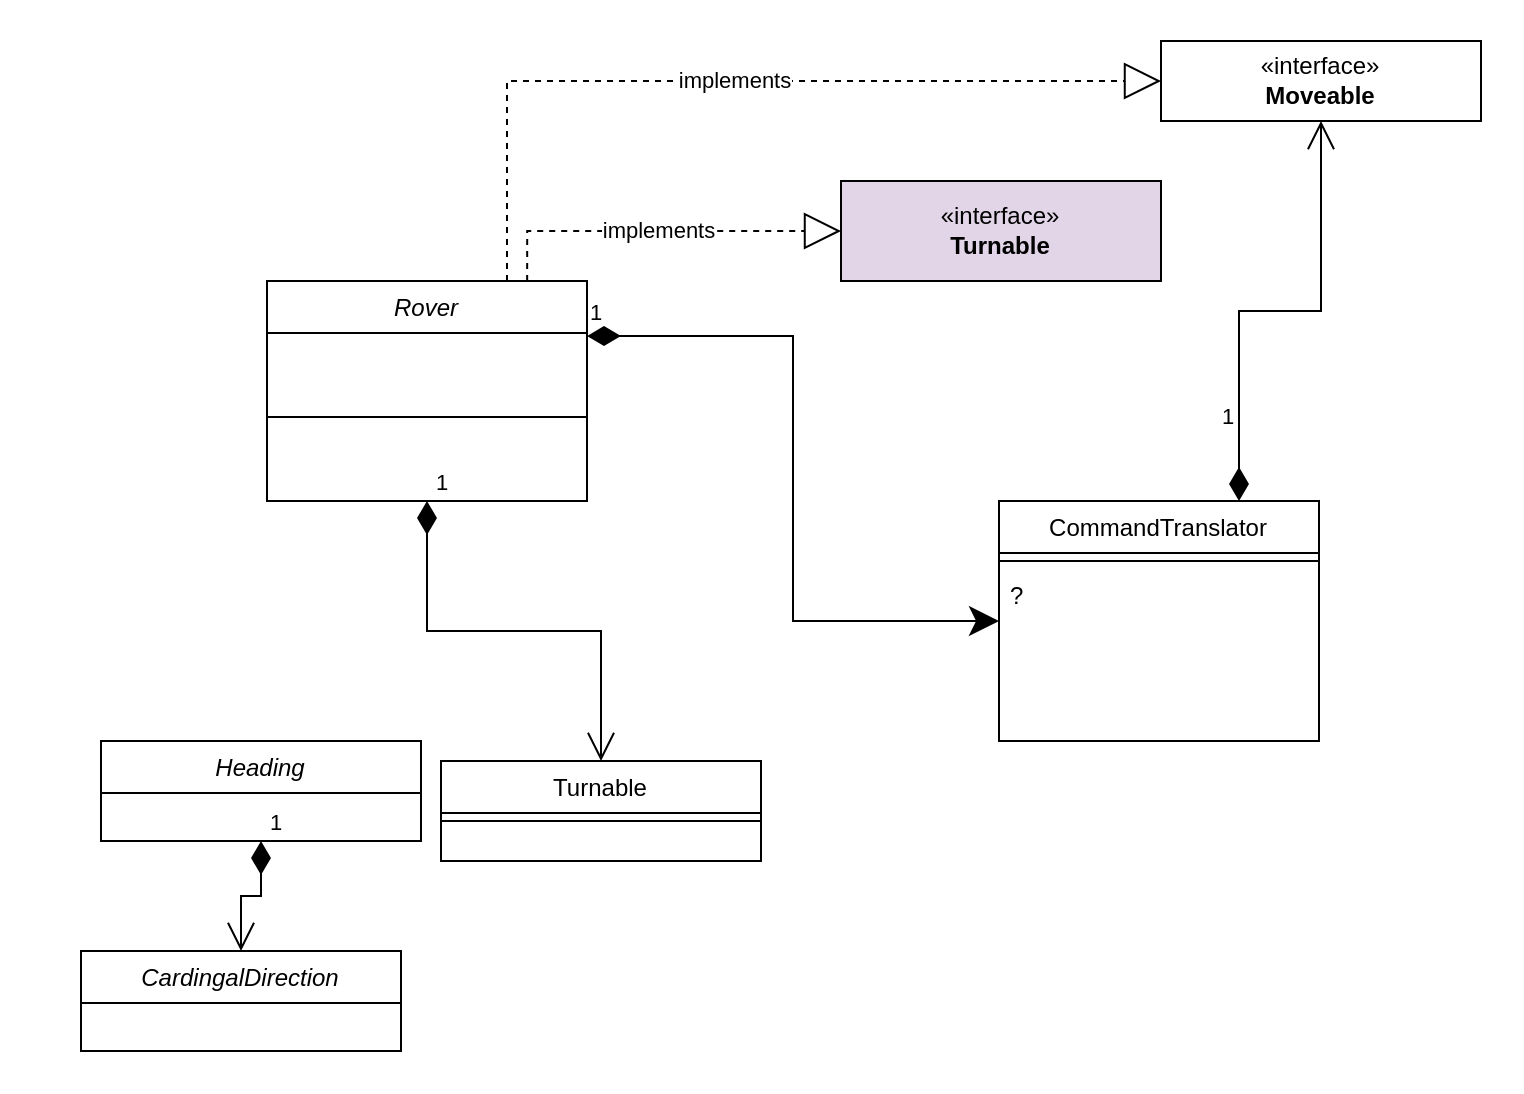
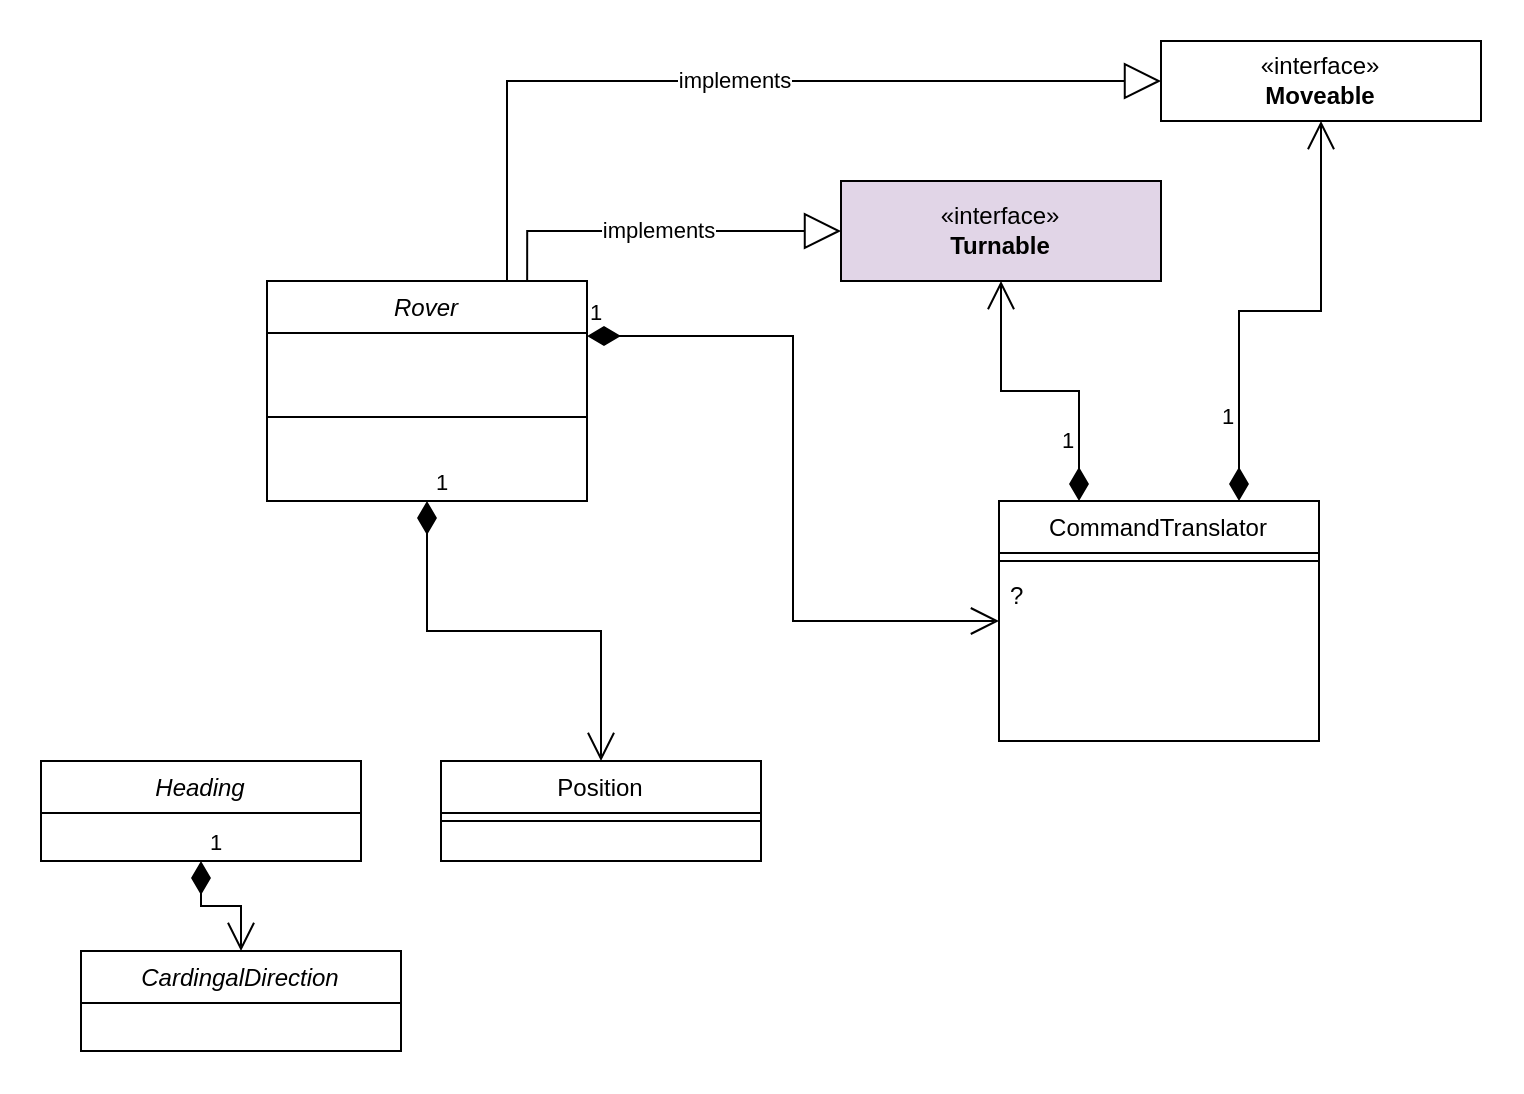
- <mxCell id="17" value="implements" style="endArrow=block;endSize=16;endFill=0;html=1;rounded=0;exitX=0.75;exitY=0;exitDx=0;exitDy=0;edgeStyle=orthogonalEdgeStyle;entryX=0;entryY=0.5;entryDx=0;entryDy=0;dashed=1;" parent="1" source="2" target="15" edge="1"><mxGeometry width="160" relative="1" as="geometry"><mxPoint x="273" y="150" as="sourcePoint" /><mxPoint x="430" y="30" as="targetPoint" /></mxGeometry></mxCell>
+ <mxCell id="17" value="implements" style="endArrow=block;endSize=16;endFill=0;html=1;rounded=0;exitX=0.75;exitY=0;exitDx=0;exitDy=0;edgeStyle=orthogonalEdgeStyle;entryX=0;entryY=0.5;entryDx=0;entryDy=0;" parent="1" source="2" target="15" edge="1"><mxGeometry width="160" relative="1" as="geometry"><mxPoint x="273" y="150" as="sourcePoint" /><mxPoint x="430" y="30" as="targetPoint" /></mxGeometry></mxCell>
- <mxCell id="12" value="implements" style="endArrow=block;endSize=16;endFill=0;html=1;rounded=0;exitX=0.813;exitY=0;exitDx=0;exitDy=0;exitPerimeter=0;entryX=0;entryY=0.5;entryDx=0;entryDy=0;edgeStyle=orthogonalEdgeStyle;dashed=1;" parent="1" source="2" target="11" edge="1"><mxGeometry width="160" relative="1" as="geometry"><mxPoint x="329" y="180" as="sourcePoint" /><mxPoint x="489" y="180" as="targetPoint" /></mxGeometry></mxCell>
+ <mxCell id="12" value="implements" style="endArrow=block;endSize=16;endFill=0;html=1;rounded=0;exitX=0.813;exitY=0;exitDx=0;exitDy=0;exitPerimeter=0;entryX=0;entryY=0.5;entryDx=0;entryDy=0;edgeStyle=orthogonalEdgeStyle;" parent="1" source="2" target="11" edge="1"><mxGeometry width="160" relative="1" as="geometry"><mxPoint x="329" y="180" as="sourcePoint" /><mxPoint x="489" y="180" as="targetPoint" /></mxGeometry></mxCell>
+ <mxCell id="14" value="1" style="endArrow=open;html=1;endSize=12;startArrow=diamondThin;startSize=14;startFill=1;edgeStyle=orthogonalEdgeStyle;align=left;verticalAlign=bottom;rounded=0;exitX=0.25;exitY=0;exitDx=0;exitDy=0;entryX=0.5;entryY=1;entryDx=0;entryDy=0;" parent="1" source="8" target="11" edge="1"><mxGeometry x="-0.714" y="10" relative="1" as="geometry"><mxPoint x="559" y="430" as="sourcePoint" /><mxPoint x="765" y="552" as="targetPoint" /><mxPoint as="offset" /></mxGeometry></mxCell>
- <mxCell id="13" value="1" style="endArrow=classic;html=1;endSize=12;startArrow=diamondThin;startSize=14;startFill=1;edgeStyle=orthogonalEdgeStyle;align=left;verticalAlign=bottom;rounded=0;exitX=1;exitY=0.25;exitDx=0;exitDy=0;entryX=0;entryY=0.5;entryDx=0;entryDy=0;" parent="1" source="2" target="8" edge="1"><mxGeometry x="-1" y="3" relative="1" as="geometry"><mxPoint x="299" y="240" as="sourcePoint" /><mxPoint x="459" y="240" as="targetPoint" /></mxGeometry></mxCell>
+ <mxCell id="13" value="1" style="endArrow=open;html=1;endSize=12;startArrow=diamondThin;startSize=14;startFill=1;edgeStyle=orthogonalEdgeStyle;align=left;verticalAlign=bottom;rounded=0;exitX=1;exitY=0.25;exitDx=0;exitDy=0;entryX=0;entryY=0.5;entryDx=0;entryDy=0;" parent="1" source="2" target="8" edge="1"><mxGeometry x="-1" y="3" relative="1" as="geometry"><mxPoint x="299" y="240" as="sourcePoint" /><mxPoint x="459" y="240" as="targetPoint" /></mxGeometry></mxCell>
- <mxCell id="4" value="Turnable" style="swimlane;fontStyle=0;align=center;verticalAlign=top;childLayout=stackLayout;horizontal=1;startSize=26;horizontalStack=0;resizeParent=1;resizeLast=0;collapsible=1;marginBottom=0;rounded=0;shadow=0;strokeWidth=1;" parent="1" vertex="1"><mxGeometry x="220" y="380" width="160" height="50" as="geometry"><mxRectangle x="550" y="140" width="160" height="26" as="alternateBounds" /></mxGeometry></mxCell>
+ <mxCell id="4" value="Position" style="swimlane;fontStyle=0;align=center;verticalAlign=top;childLayout=stackLayout;horizontal=1;startSize=26;horizontalStack=0;resizeParent=1;resizeLast=0;collapsible=1;marginBottom=0;rounded=0;shadow=0;strokeWidth=1;" parent="1" vertex="1"><mxGeometry x="220" y="380" width="160" height="50" as="geometry"><mxRectangle x="550" y="140" width="160" height="26" as="alternateBounds" /></mxGeometry></mxCell>
- <mxCell id="7" value="Heading" style="swimlane;fontStyle=2;align=center;verticalAlign=top;childLayout=stackLayout;horizontal=1;startSize=26;horizontalStack=0;resizeParent=1;resizeLast=0;collapsible=1;marginBottom=0;rounded=0;shadow=0;strokeWidth=1;" parent="1" vertex="1"><mxGeometry x="50" y="370" width="160" height="50" as="geometry"><mxRectangle x="230" y="140" width="160" height="26" as="alternateBounds" /></mxGeometry></mxCell>
+ <mxCell id="7" value="Heading" style="swimlane;fontStyle=2;align=center;verticalAlign=top;childLayout=stackLayout;horizontal=1;startSize=26;horizontalStack=0;resizeParent=1;resizeLast=0;collapsible=1;marginBottom=0;rounded=0;shadow=0;strokeWidth=1;" parent="1" vertex="1"><mxGeometry x="20" y="380" width="160" height="50" as="geometry"><mxRectangle x="230" y="140" width="160" height="26" as="alternateBounds" /></mxGeometry></mxCell>
